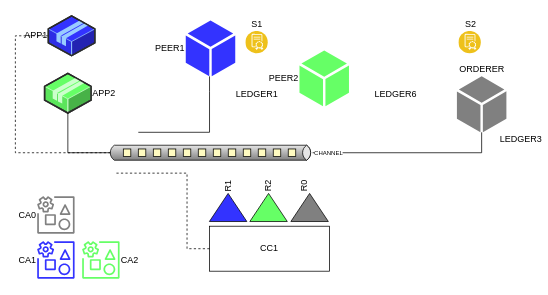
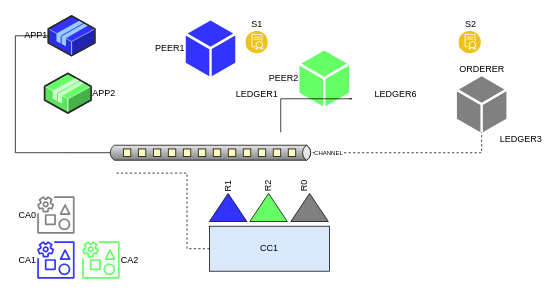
+ <mxCell id="22" style="edgeStyle=orthogonalEdgeStyle;rounded=0;orthogonalLoop=1;jettySize=auto;html=1;entryX=0;entryY=0;entryDx=230;entryDy=0;entryPerimeter=0;endArrow=none;endFill=0;" parent="1" source="17" target="3" edge="1"><mxGeometry relative="1" as="geometry"><Array as="points"><mxPoint x="469" y="131" /><mxPoint x="469" y="131" /></Array></mxGeometry></mxCell>
- <mxCell id="6" style="edgeStyle=orthogonalEdgeStyle;rounded=0;orthogonalLoop=1;jettySize=auto;html=1;entryX=0;entryY=0.5;entryDx=2.7;entryDy=0;entryPerimeter=0;endArrow=none;endFill=0;dashed=1;" parent="1" source="7" target="3" edge="1"><mxGeometry relative="1" as="geometry"><mxPoint x="20" y="211" as="targetPoint" /><Array as="points"><mxPoint x="20" y="203" /></Array></mxGeometry></mxCell>
+ <mxCell id="6" style="edgeStyle=orthogonalEdgeStyle;rounded=0;orthogonalLoop=1;jettySize=auto;html=1;entryX=0;entryY=0.5;entryDx=2.7;entryDy=0;entryPerimeter=0;endArrow=none;endFill=0;" parent="1" source="7" target="3" edge="1"><mxGeometry relative="1" as="geometry"><mxPoint x="20" y="211" as="targetPoint" /><Array as="points"><mxPoint x="20" y="203" /></Array></mxGeometry></mxCell>
- <mxCell id="19" style="edgeStyle=orthogonalEdgeStyle;rounded=0;orthogonalLoop=1;jettySize=auto;html=1;entryX=0;entryY=0.5;entryDx=2.7;entryDy=0;entryPerimeter=0;endArrow=none;endFill=0;" parent="1" source="8" target="3" edge="1"><mxGeometry relative="1" as="geometry"><Array as="points"><mxPoint x="90" y="203" /></Array></mxGeometry></mxCell>
- <mxCell id="20" style="edgeStyle=orthogonalEdgeStyle;rounded=0;orthogonalLoop=1;jettySize=auto;html=1;entryX=0;entryY=0;entryDx=40;entryDy=0;entryPerimeter=0;endArrow=none;endFill=0;" parent="1" source="15" target="3" edge="1"><mxGeometry relative="1" as="geometry"><Array as="points"><mxPoint x="279" y="121" /><mxPoint x="279" y="121" /></Array></mxGeometry></mxCell>
- <mxCell id="2" style="edgeStyle=orthogonalEdgeStyle;rounded=0;orthogonalLoop=1;jettySize=auto;html=1;endArrow=none;endFill=0;" parent="1" source="3" target="16" edge="1"><mxGeometry relative="1" as="geometry"><Array as="points"><mxPoint x="642" y="203" /></Array></mxGeometry></mxCell>
+ <mxCell id="2" style="edgeStyle=orthogonalEdgeStyle;rounded=0;orthogonalLoop=1;jettySize=auto;html=1;endArrow=none;endFill=0;dashed=1;" parent="1" source="3" target="16" edge="1"><mxGeometry relative="1" as="geometry"><Array as="points"><mxPoint x="642" y="203" /></Array></mxGeometry></mxCell>
- <mxCell id="18" value="CC1" style="rounded=0;whiteSpace=wrap;html=1;" parent="1" vertex="1"><mxGeometry x="279" y="301" width="160" height="60" as="geometry" /></mxCell>
+ <mxCell id="18" value="CC1" style="rounded=0;whiteSpace=wrap;html=1;fillColor=#dae8fc;" parent="1" vertex="1"><mxGeometry x="279" y="301" width="160" height="60" as="geometry" /></mxCell>
